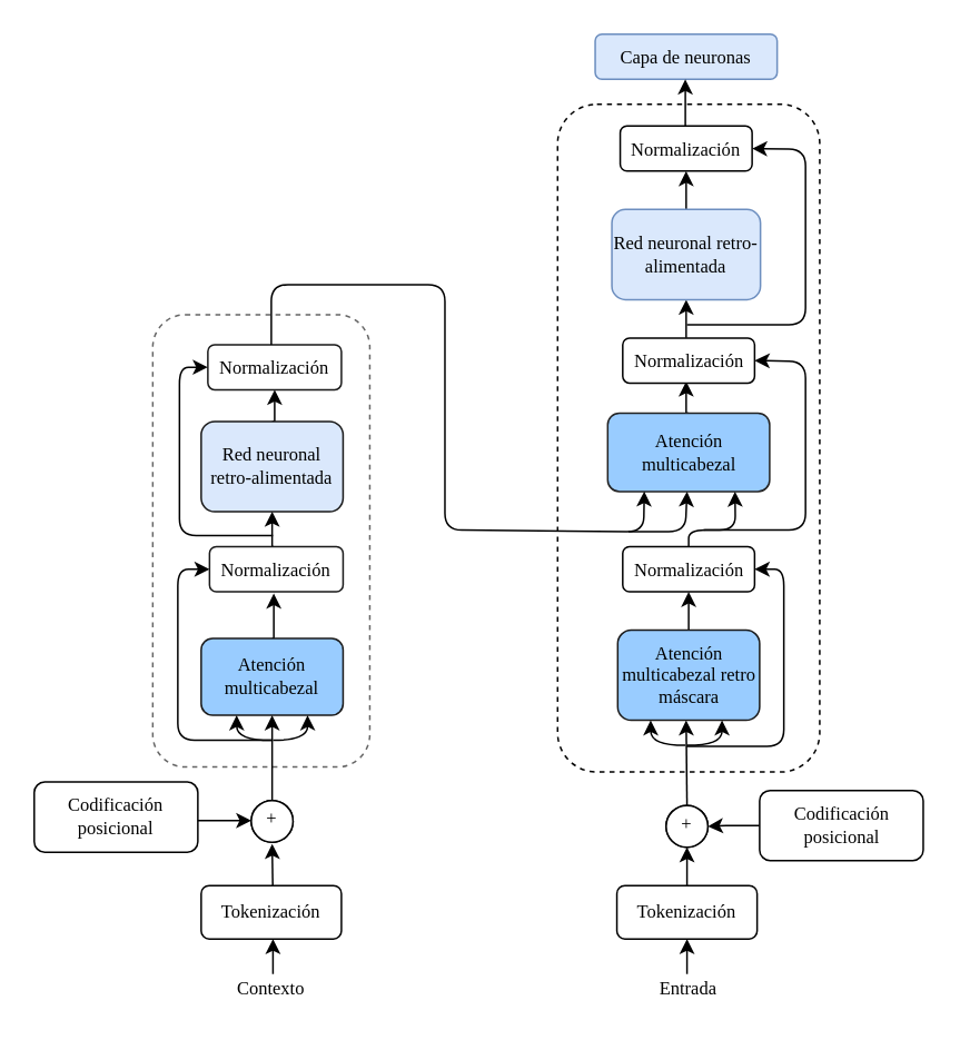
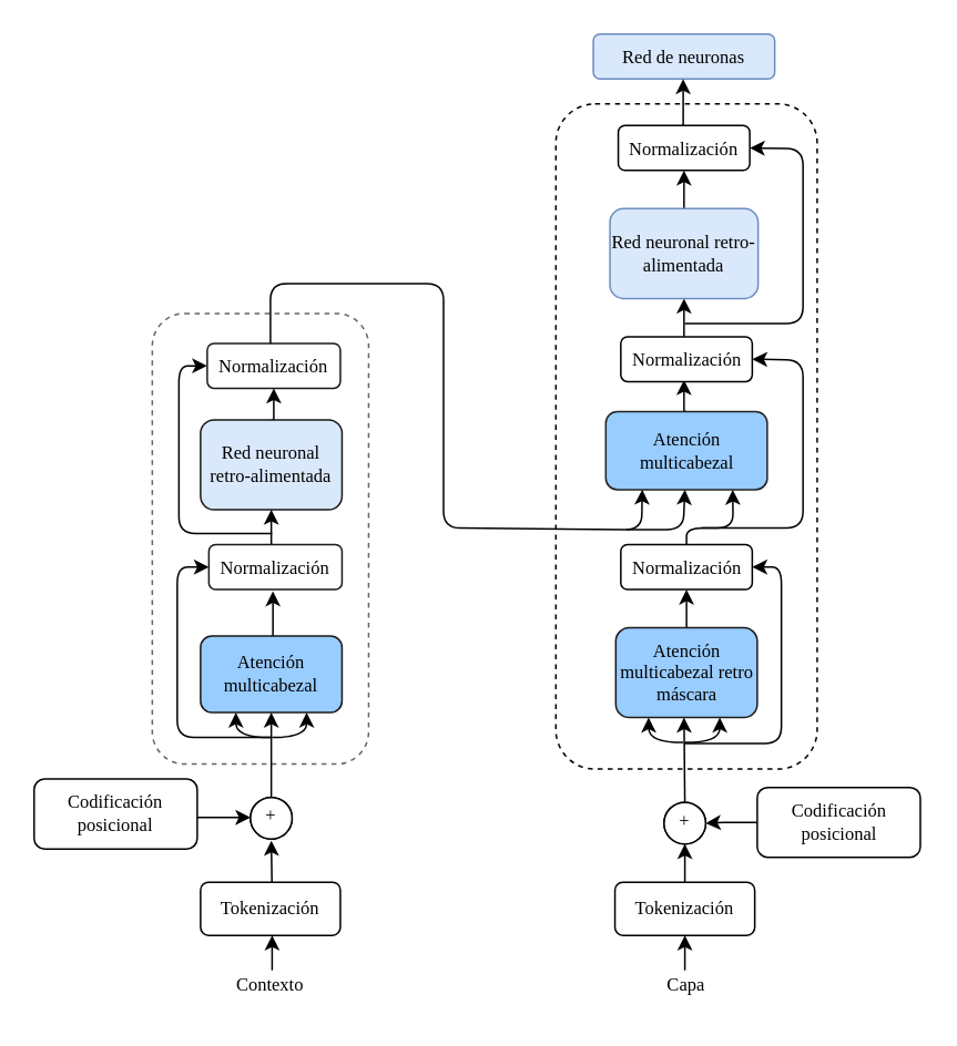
- <mxCell id="45" value="&lt;font data-font-src=&quot;https://fonts.googleapis.com/css?family=PT+Serif&quot; style=&quot;font-size: 11px;&quot;&gt;Capa de neuronas&lt;/font&gt;" style="rounded=1;whiteSpace=wrap;html=1;fillColor=#dae8fc;strokeColor=#6c8ebf;flipV=1;fontSize=11;fontFamily=PT Serif;fontSource=https%3A%2F%2Ffonts.googleapis.com%2Fcss%3Ffamily%3DPT%2BSerif;" parent="1" vertex="1"><mxGeometry x="356" y="20" width="109" height="27" as="geometry" /></mxCell>
+ <mxCell id="45" value="&lt;font data-font-src=&quot;https://fonts.googleapis.com/css?family=PT+Serif&quot; style=&quot;font-size: 11px;&quot;&gt;Red de neuronas&lt;/font&gt;" style="rounded=1;whiteSpace=wrap;html=1;fillColor=#dae8fc;strokeColor=#6c8ebf;flipV=1;fontSize=11;fontFamily=PT Serif;fontSource=https%3A%2F%2Ffonts.googleapis.com%2Fcss%3Ffamily%3DPT%2BSerif;" parent="1" vertex="1"><mxGeometry x="356" y="20" width="109" height="27" as="geometry" /></mxCell>
- <mxCell id="52" value="&lt;font data-font-src=&quot;https://fonts.googleapis.com/css?family=PT+Serif&quot; style=&quot;font-size: 11px;&quot;&gt;Entrada&lt;/font&gt;" style="text;html=1;strokeColor=none;fillColor=none;align=center;verticalAlign=middle;whiteSpace=wrap;rounded=0;fontSize=11;fontFamily=PT Serif;fontSource=https%3A%2F%2Ffonts.googleapis.com%2Fcss%3Ffamily%3DPT%2BSerif;" parent="1" vertex="1"><mxGeometry x="382" y="577" width="60" height="30" as="geometry" /></mxCell>
+ <mxCell id="52" value="&lt;font data-font-src=&quot;https://fonts.googleapis.com/css?family=PT+Serif&quot; style=&quot;font-size: 11px;&quot;&gt;Capa&lt;/font&gt;" style="text;html=1;strokeColor=none;fillColor=none;align=center;verticalAlign=middle;whiteSpace=wrap;rounded=0;fontSize=11;fontFamily=PT Serif;fontSource=https%3A%2F%2Ffonts.googleapis.com%2Fcss%3Ffamily%3DPT%2BSerif;" parent="1" vertex="1"><mxGeometry x="382" y="577" width="60" height="30" as="geometry" /></mxCell>
